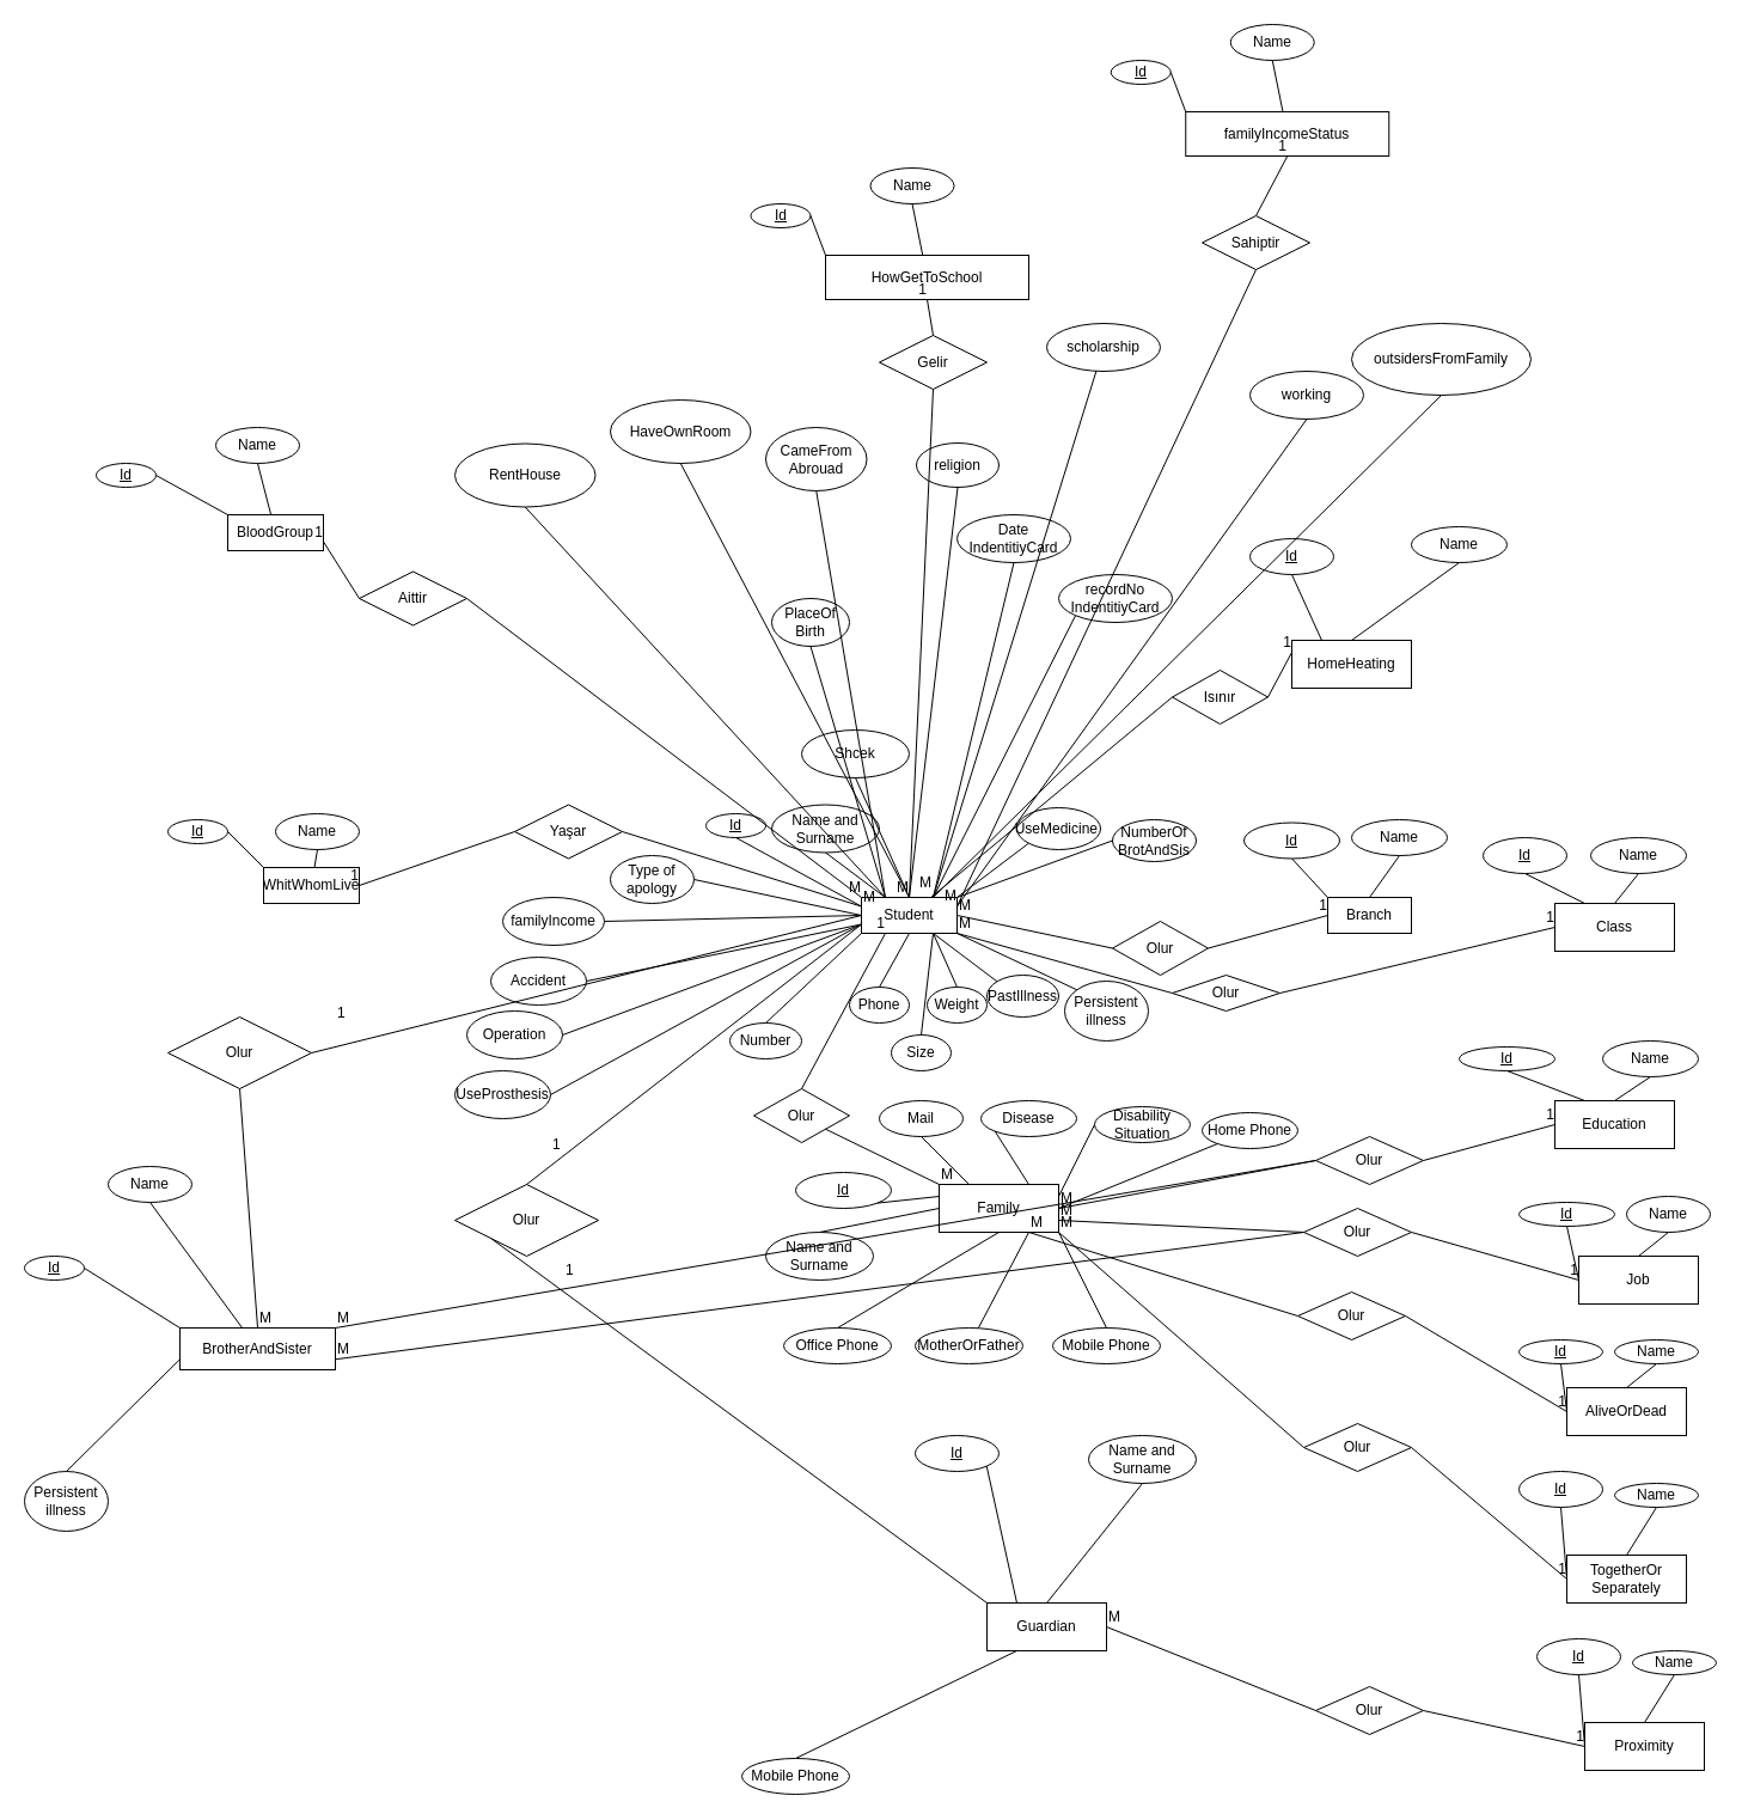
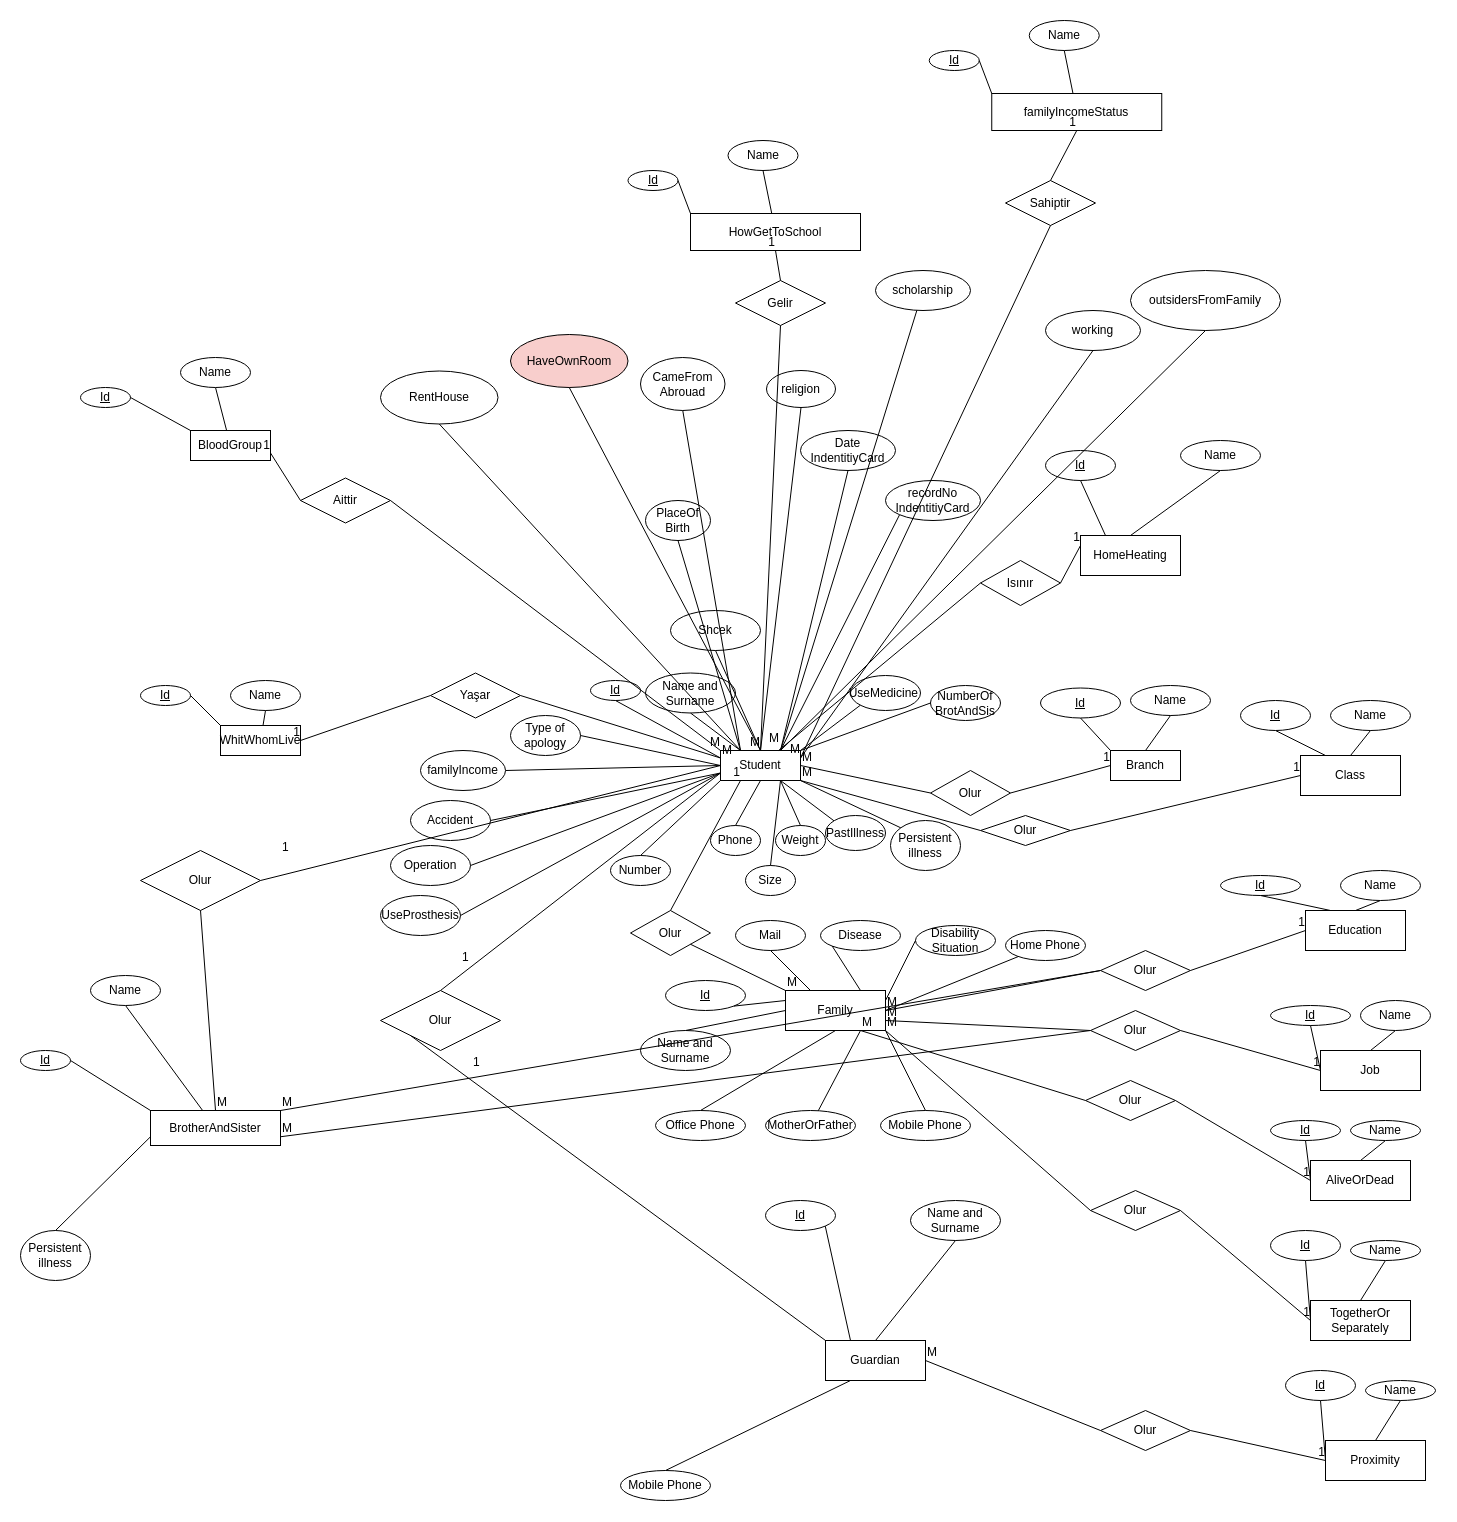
- <mxCell id="184" value="HaveOwnRoom" style="ellipse;whiteSpace=wrap;html=1;align=center;" vertex="1" parent="1"><mxGeometry x="510" y="334" width="117.5" height="53" as="geometry" /></mxCell>
+ <mxCell id="184" value="HaveOwnRoom" style="ellipse;whiteSpace=wrap;html=1;align=center;fillColor=#f8cecc;" vertex="1" parent="1"><mxGeometry x="510" y="334" width="117.5" height="53" as="geometry" /></mxCell>
- <mxCell id="52" value="Education" style="whiteSpace=wrap;html=1;align=center;" parent="1" vertex="1"><mxGeometry x="1300" y="920" width="100" height="40" as="geometry" /></mxCell>
+ <mxCell id="52" value="Education" style="whiteSpace=wrap;html=1;align=center;" parent="1" vertex="1"><mxGeometry x="1305" y="910" width="100" height="40" as="geometry" /></mxCell>
